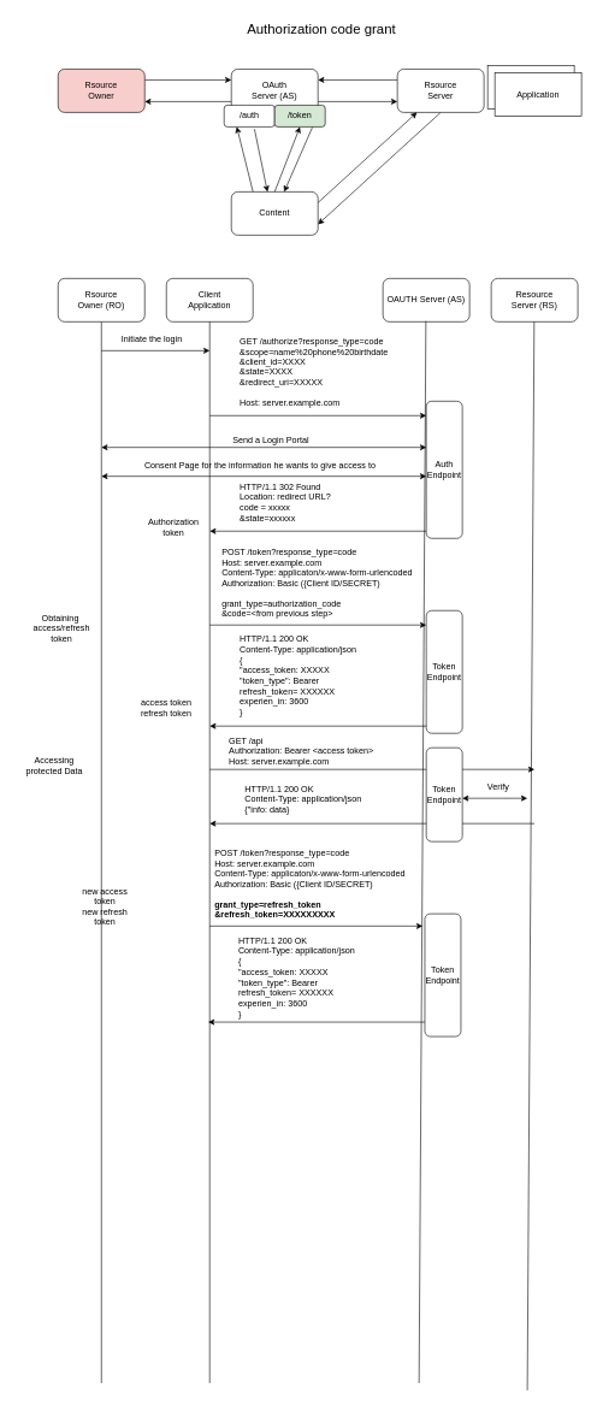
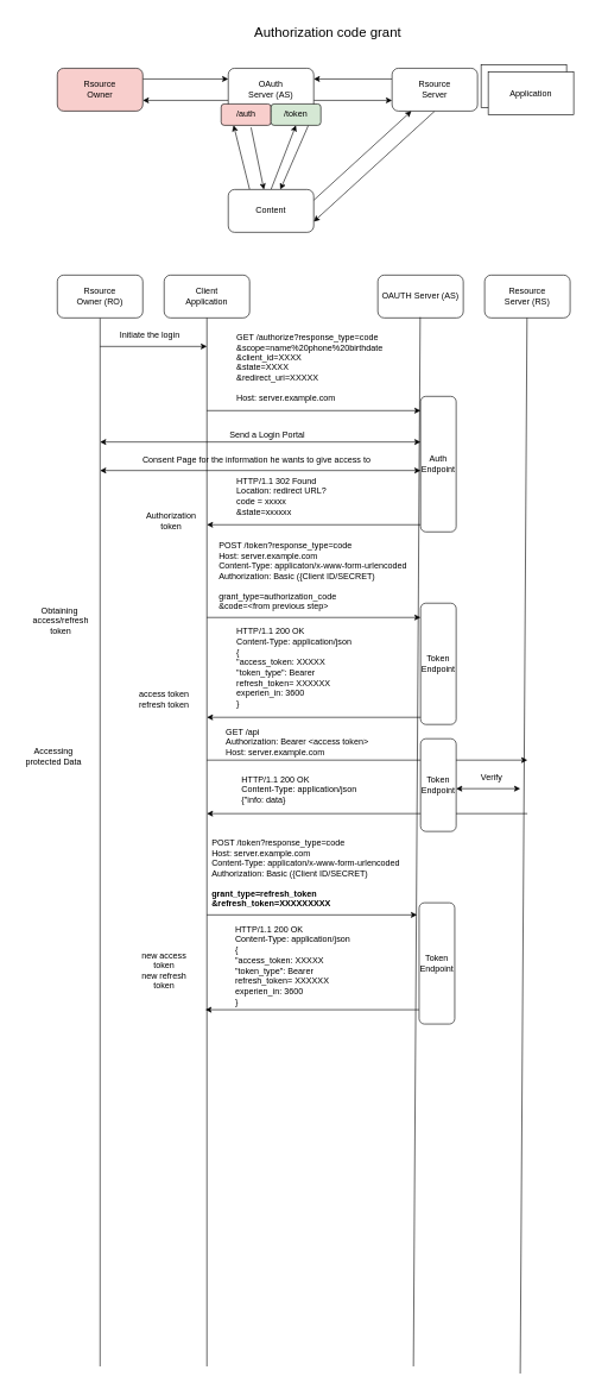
- <mxCell id="20" value="Authorization code grant" style="text;html=1;strokeColor=none;fillColor=none;align=center;verticalAlign=middle;whiteSpace=wrap;rounded=0;fontSize=19;" parent="1" vertex="1"><mxGeometry x="275" y="15" width="340" height="50" as="geometry" /></mxCell>
+ <mxCell id="20" value="Authorization code grant" style="text;html=1;strokeColor=none;fillColor=none;align=center;verticalAlign=middle;whiteSpace=wrap;rounded=0;fontSize=19;" parent="1" vertex="1"><mxGeometry x="290" y="20" width="340" height="50" as="geometry" /></mxCell>
- <mxCell id="8" value="/auth" style="rounded=1;whiteSpace=wrap;html=1;" parent="1" vertex="1"><mxGeometry x="310" y="145" width="70" height="30" as="geometry" /></mxCell>
+ <mxCell id="8" value="/auth" style="rounded=1;whiteSpace=wrap;html=1;fillColor=#f8cecc;" parent="1" vertex="1"><mxGeometry x="310" y="145" width="70" height="30" as="geometry" /></mxCell>
- <mxCell id="61" value="new access token&lt;br&gt;new refresh token" style="text;html=1;strokeColor=none;fillColor=none;align=center;verticalAlign=middle;whiteSpace=wrap;rounded=0;fontSize=12;" parent="1" vertex="1"><mxGeometry x="105" y="1230" width="80" height="50" as="geometry" /></mxCell>
+ <mxCell id="61" value="new access token&lt;br&gt;new refresh token" style="text;html=1;strokeColor=none;fillColor=none;align=center;verticalAlign=middle;whiteSpace=wrap;rounded=0;fontSize=12;" parent="1" vertex="1"><mxGeometry x="190" y="1335" width="80" height="50" as="geometry" /></mxCell>
